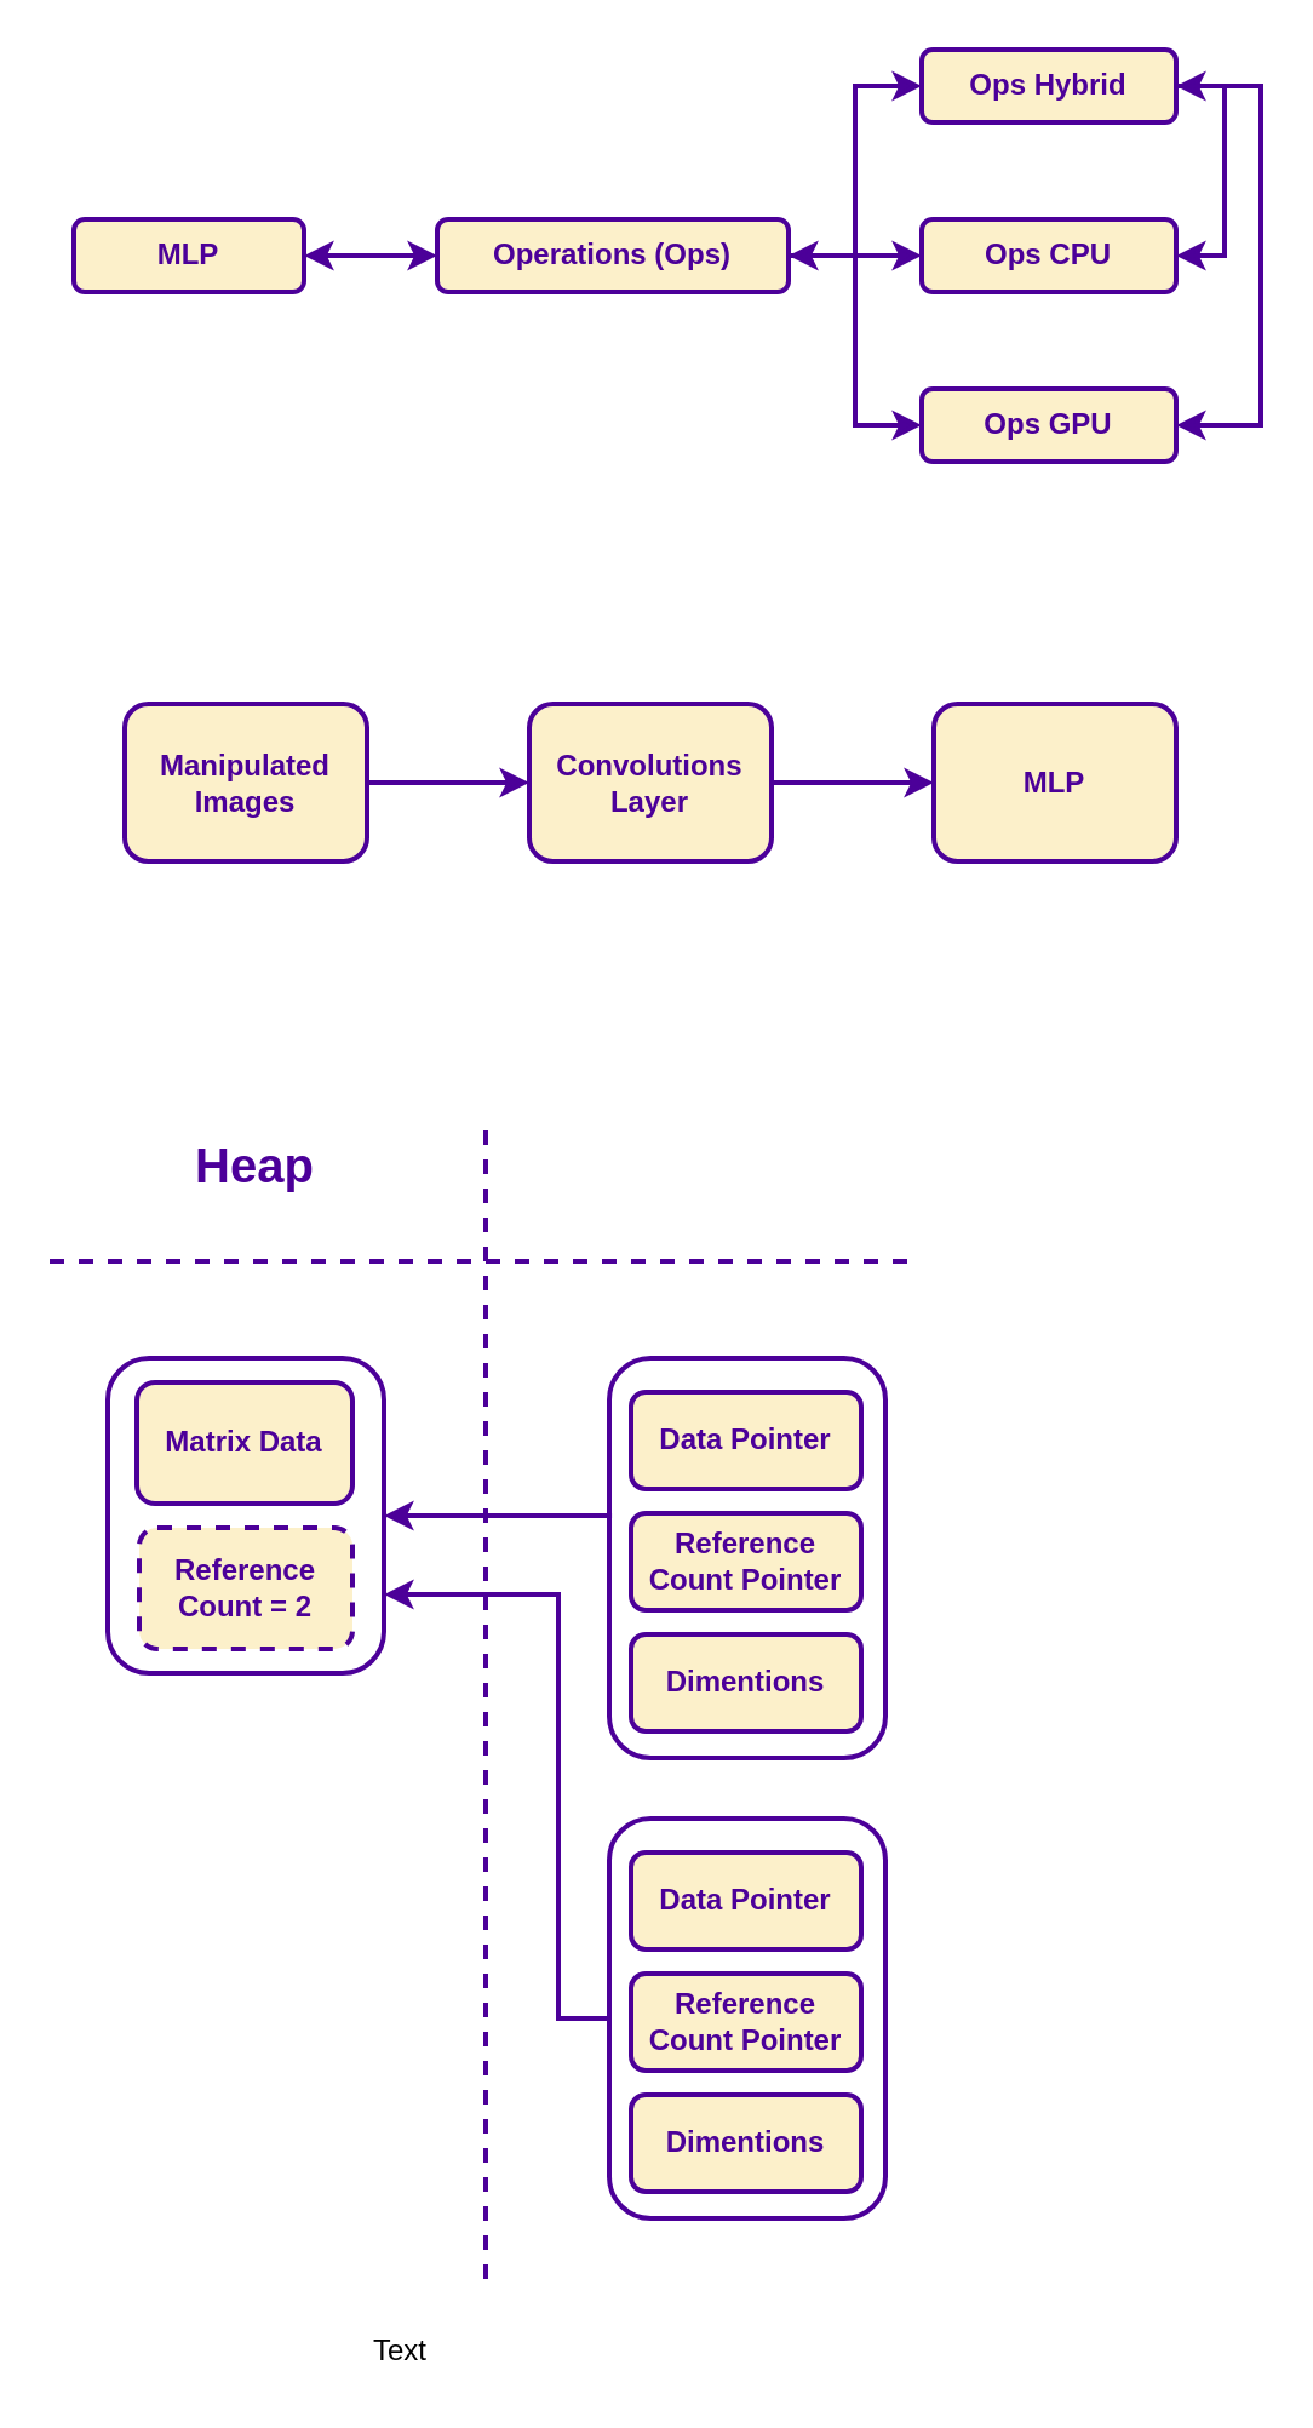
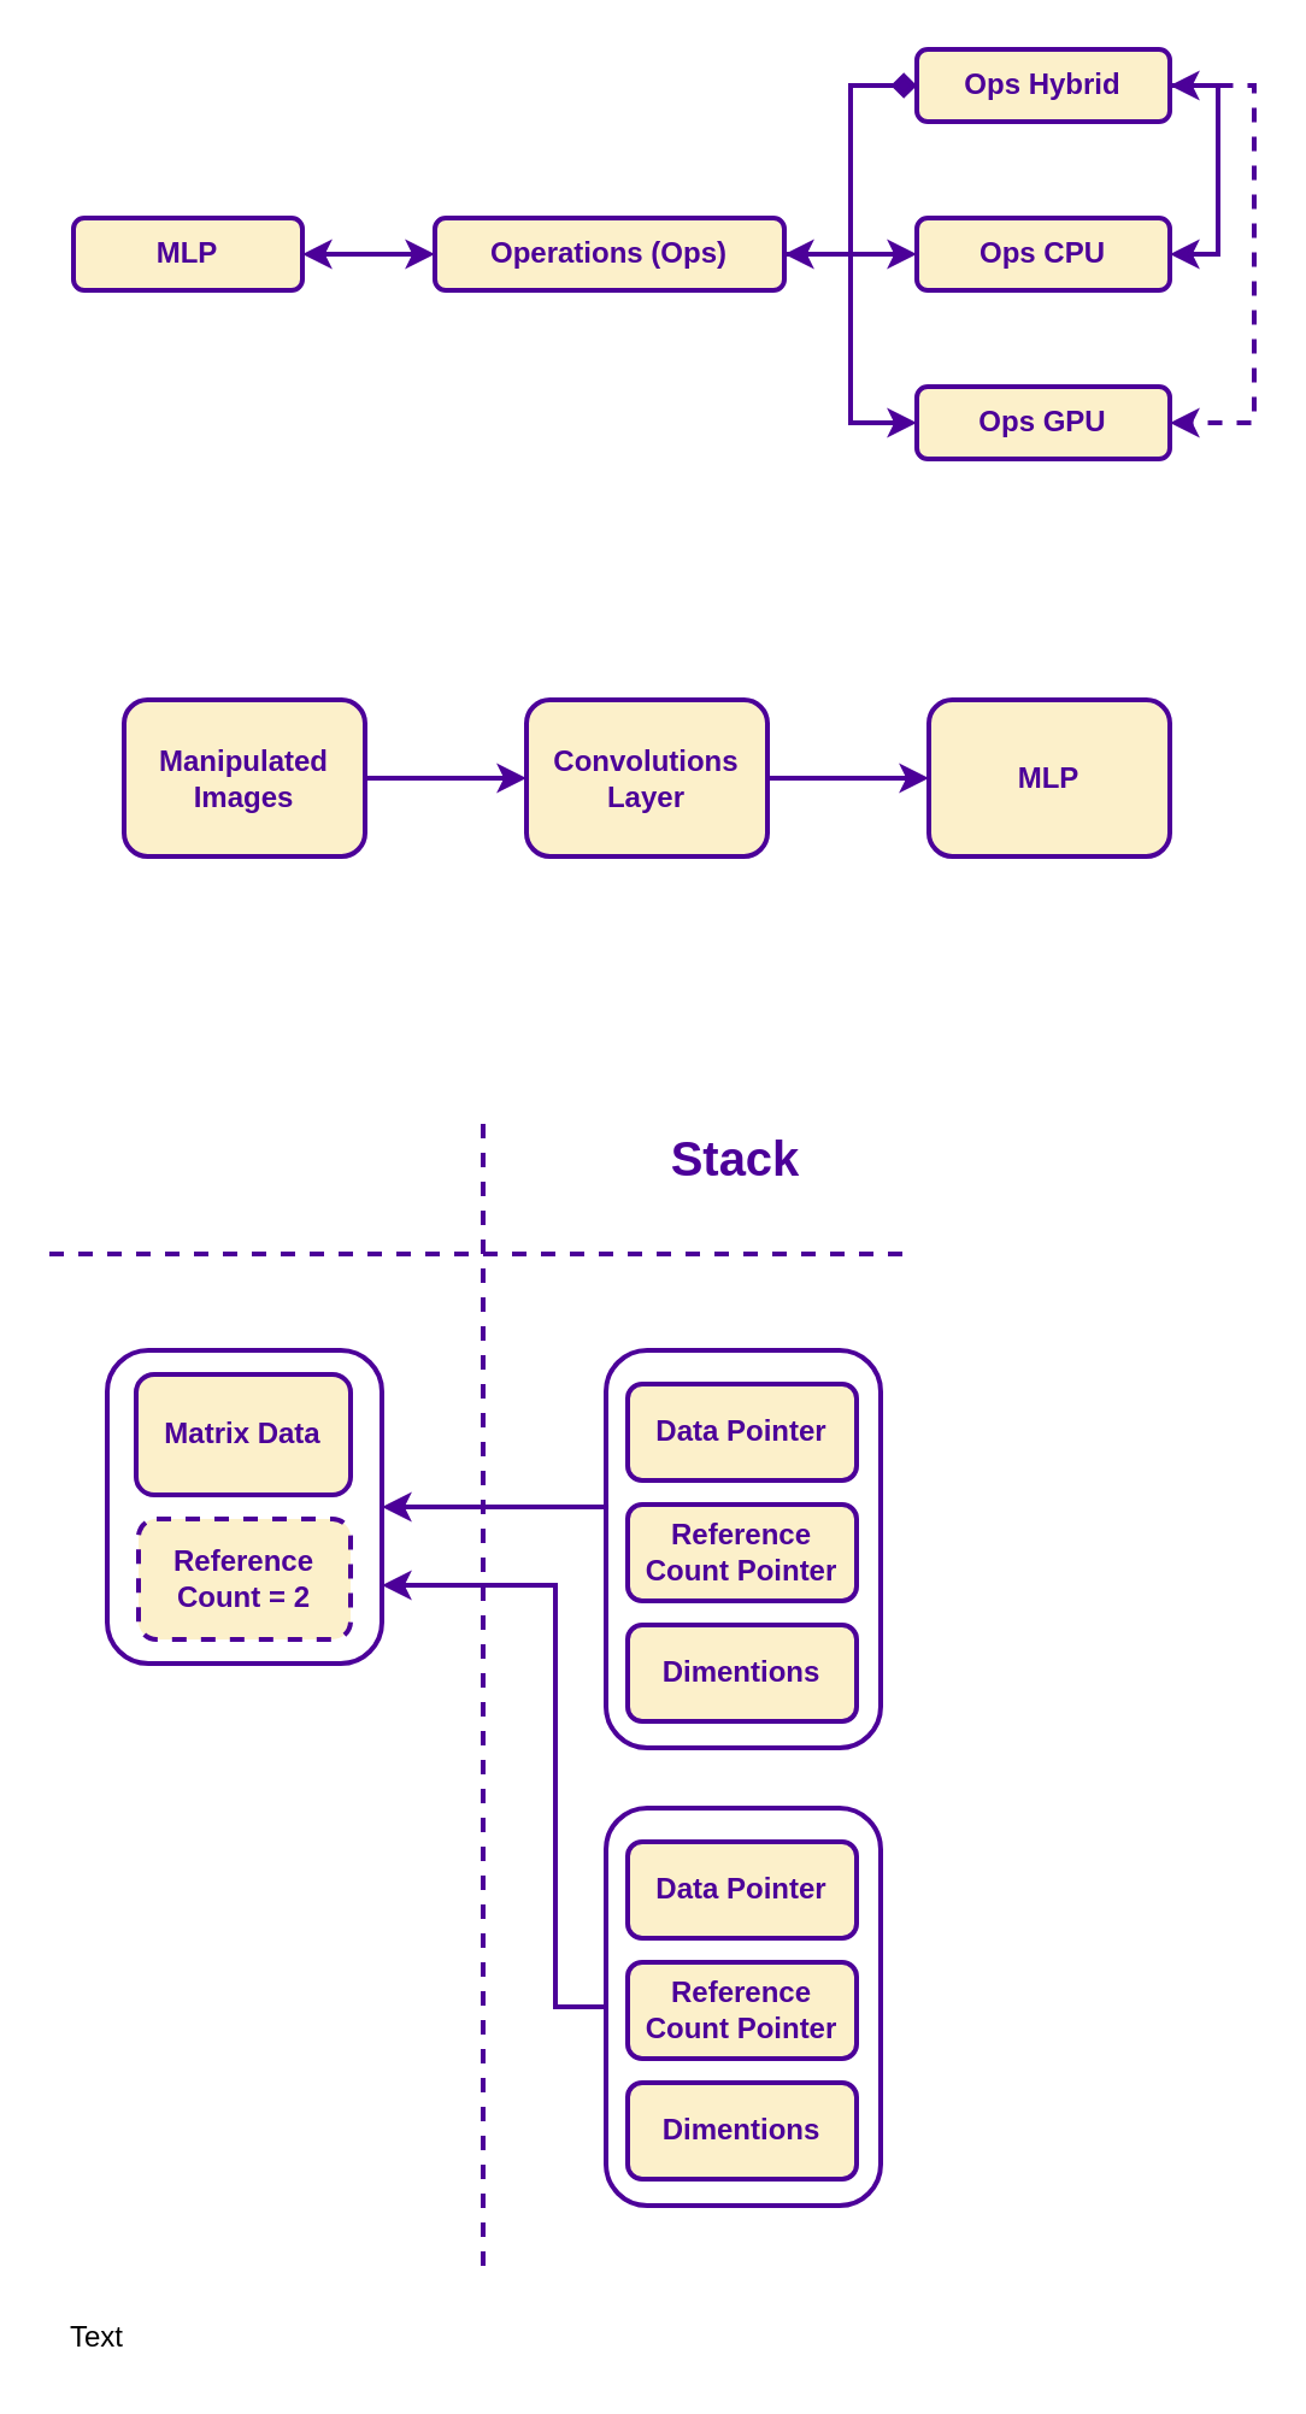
- <mxCell id="6" style="edgeStyle=orthogonalEdgeStyle;rounded=0;orthogonalLoop=1;jettySize=auto;html=1;exitX=1;exitY=0.5;exitDx=0;exitDy=0;entryX=0;entryY=0.5;entryDx=0;entryDy=0;startArrow=classic;startFill=1;strokeWidth=2;strokeColor=#4C0099;" parent="1" source="7" target="10" edge="1"><mxGeometry relative="1" as="geometry" /></mxCell>
+ <mxCell id="6" style="edgeStyle=orthogonalEdgeStyle;rounded=0;orthogonalLoop=1;jettySize=auto;html=1;exitX=1;exitY=0.5;exitDx=0;exitDy=0;entryX=0;entryY=0.5;entryDx=0;entryDy=0;startArrow=classic;startFill=1;strokeWidth=2;strokeColor=#4C0099;endArrow=diamond;" parent="1" source="7" target="10" edge="1"><mxGeometry relative="1" as="geometry" /></mxCell>
- <mxCell id="9" style="edgeStyle=orthogonalEdgeStyle;rounded=0;orthogonalLoop=1;jettySize=auto;html=1;exitX=1;exitY=0.5;exitDx=0;exitDy=0;entryX=1;entryY=0.5;entryDx=0;entryDy=0;startArrow=classic;startFill=1;strokeWidth=2;strokeColor=#4C0099;" parent="1" source="10" target="12" edge="1"><mxGeometry relative="1" as="geometry"><Array as="points"><mxPoint x="520" y="35" /><mxPoint x="520" y="175" /></Array></mxGeometry></mxCell>
+ <mxCell id="9" style="edgeStyle=orthogonalEdgeStyle;rounded=0;orthogonalLoop=1;jettySize=auto;html=1;exitX=1;exitY=0.5;exitDx=0;exitDy=0;entryX=1;entryY=0.5;entryDx=0;entryDy=0;startArrow=classic;startFill=1;strokeWidth=2;strokeColor=#4C0099;dashed=1;" parent="1" source="10" target="12" edge="1"><mxGeometry relative="1" as="geometry"><Array as="points"><mxPoint x="520" y="35" /><mxPoint x="520" y="175" /></Array></mxGeometry></mxCell>
- <mxCell id="37" value="&lt;b&gt;&lt;font style=&quot;font-size: 20px&quot; color=&quot;#4c0099&quot;&gt;Heap&lt;/font&gt;&lt;/b&gt;" style="text;html=1;strokeColor=none;fillColor=none;align=center;verticalAlign=middle;whiteSpace=wrap;rounded=0;dashed=1;" vertex="1" parent="1"><mxGeometry x="85" y="470" width="40" height="20" as="geometry" /></mxCell>
+ <mxCell id="38" value="&lt;b&gt;&lt;font style=&quot;font-size: 20px&quot; color=&quot;#4c0099&quot;&gt;Stack&lt;/font&gt;&lt;/b&gt;" style="text;html=1;strokeColor=none;fillColor=none;align=center;verticalAlign=middle;whiteSpace=wrap;rounded=0;dashed=1;" vertex="1" parent="1"><mxGeometry x="285" y="470" width="40" height="20" as="geometry" /></mxCell>
- <mxCell id="36" value="Text" style="text;html=1;strokeColor=none;fillColor=none;align=center;verticalAlign=middle;whiteSpace=wrap;rounded=0;dashed=1;" vertex="1" parent="1"><mxGeometry x="145" y="960" width="40" height="20" as="geometry" /></mxCell>
+ <mxCell id="36" value="Text" style="text;html=1;strokeColor=none;fillColor=none;align=center;verticalAlign=middle;whiteSpace=wrap;rounded=0;dashed=1;" vertex="1" parent="1"><mxGeometry x="20" y="960" width="40" height="20" as="geometry" /></mxCell>
